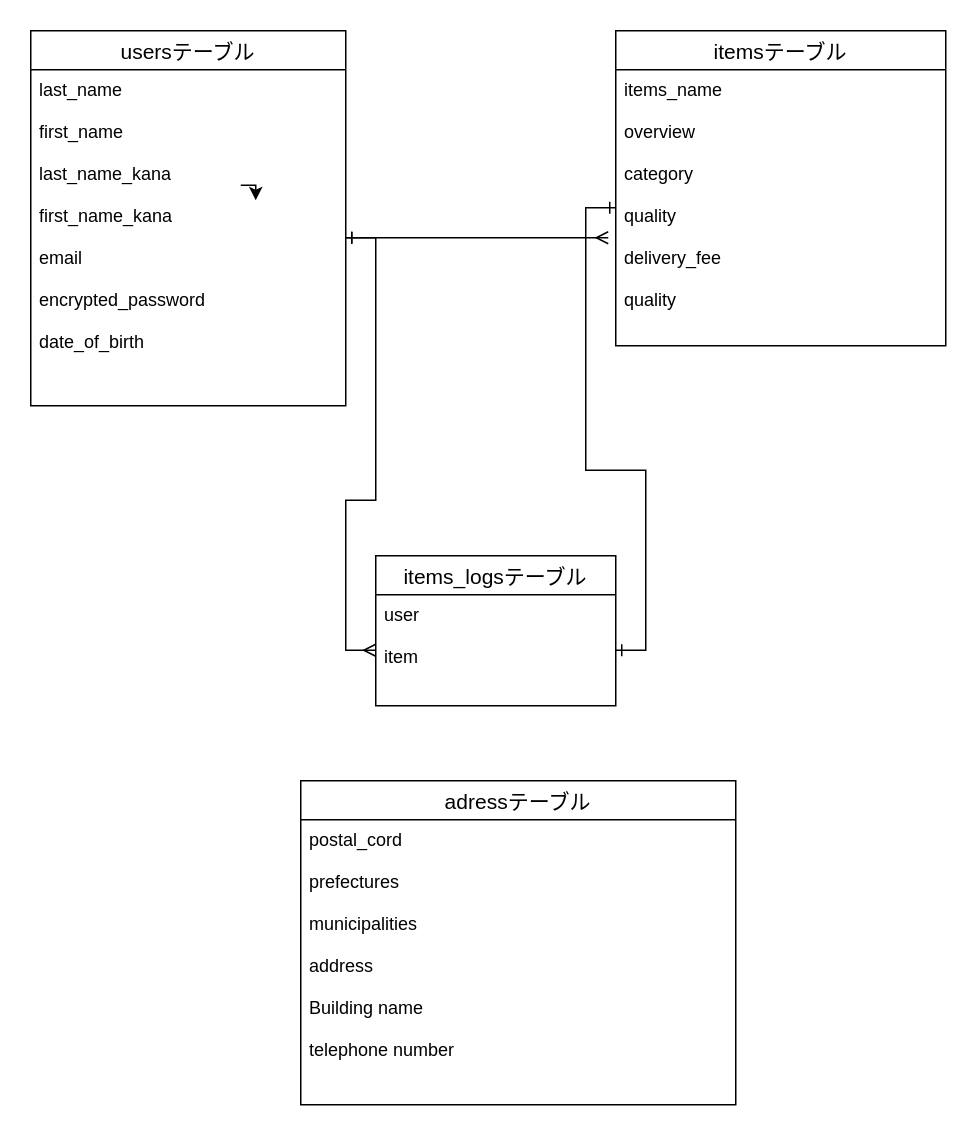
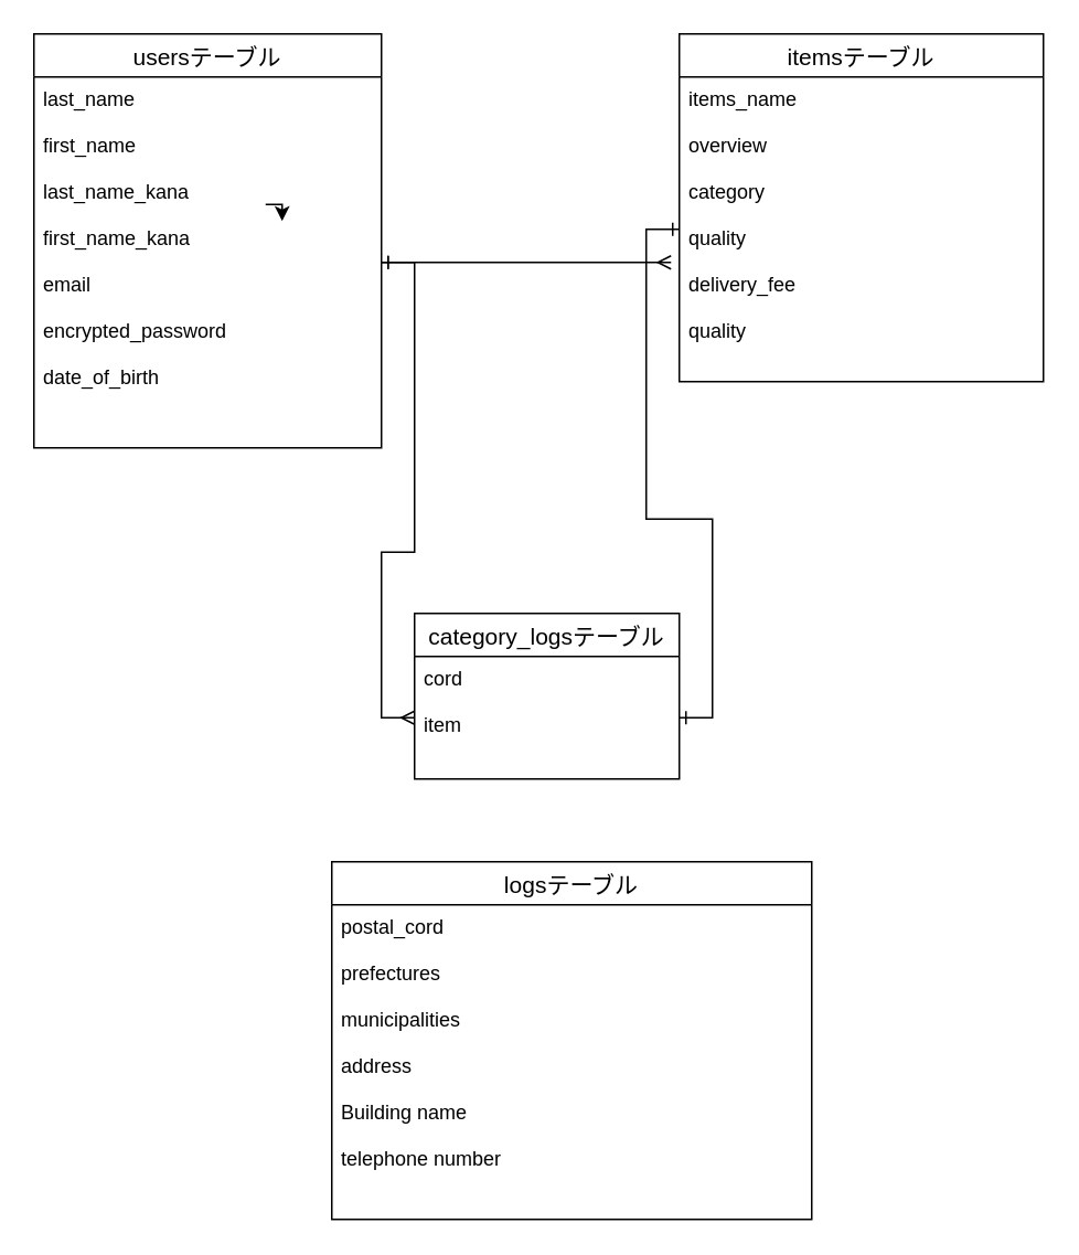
- <mxCell id="2" value="items_logsテーブル" style="swimlane;fontStyle=0;childLayout=stackLayout;horizontal=1;startSize=26;horizontalStack=0;resizeParent=1;resizeParentMax=0;resizeLast=0;collapsible=1;marginBottom=0;align=center;fontSize=14;" vertex="1" parent="1"><mxGeometry x="250" y="370" width="160" height="100" as="geometry" /></mxCell>
+ <mxCell id="2" value="category_logsテーブル" style="swimlane;fontStyle=0;childLayout=stackLayout;horizontal=1;startSize=26;horizontalStack=0;resizeParent=1;resizeParentMax=0;resizeLast=0;collapsible=1;marginBottom=0;align=center;fontSize=14;" vertex="1" parent="1"><mxGeometry x="250" y="370" width="160" height="100" as="geometry" /></mxCell>
- <mxCell id="3" value="user &#10;&#10;item" style="text;strokeColor=none;fillColor=none;spacingLeft=4;spacingRight=4;overflow=hidden;rotatable=0;points=[[0,0.5],[1,0.5]];portConstraint=eastwest;fontSize=12;" vertex="1" parent="2"><mxGeometry y="26" width="160" height="74" as="geometry" /></mxCell>
+ <mxCell id="3" value="cord &#10;&#10;item" style="text;strokeColor=none;fillColor=none;spacingLeft=4;spacingRight=4;overflow=hidden;rotatable=0;points=[[0,0.5],[1,0.5]];portConstraint=eastwest;fontSize=12;" vertex="1" parent="2"><mxGeometry y="26" width="160" height="74" as="geometry" /></mxCell>
- <mxCell id="4" value="adressテーブル" style="swimlane;fontStyle=0;childLayout=stackLayout;horizontal=1;startSize=26;horizontalStack=0;resizeParent=1;resizeParentMax=0;resizeLast=0;collapsible=1;marginBottom=0;align=center;fontSize=14;" vertex="1" parent="1"><mxGeometry x="200" y="520" width="290" height="216" as="geometry" /></mxCell>
+ <mxCell id="4" value="logsテーブル" style="swimlane;fontStyle=0;childLayout=stackLayout;horizontal=1;startSize=26;horizontalStack=0;resizeParent=1;resizeParentMax=0;resizeLast=0;collapsible=1;marginBottom=0;align=center;fontSize=14;" vertex="1" parent="1"><mxGeometry x="200" y="520" width="290" height="216" as="geometry" /></mxCell>
